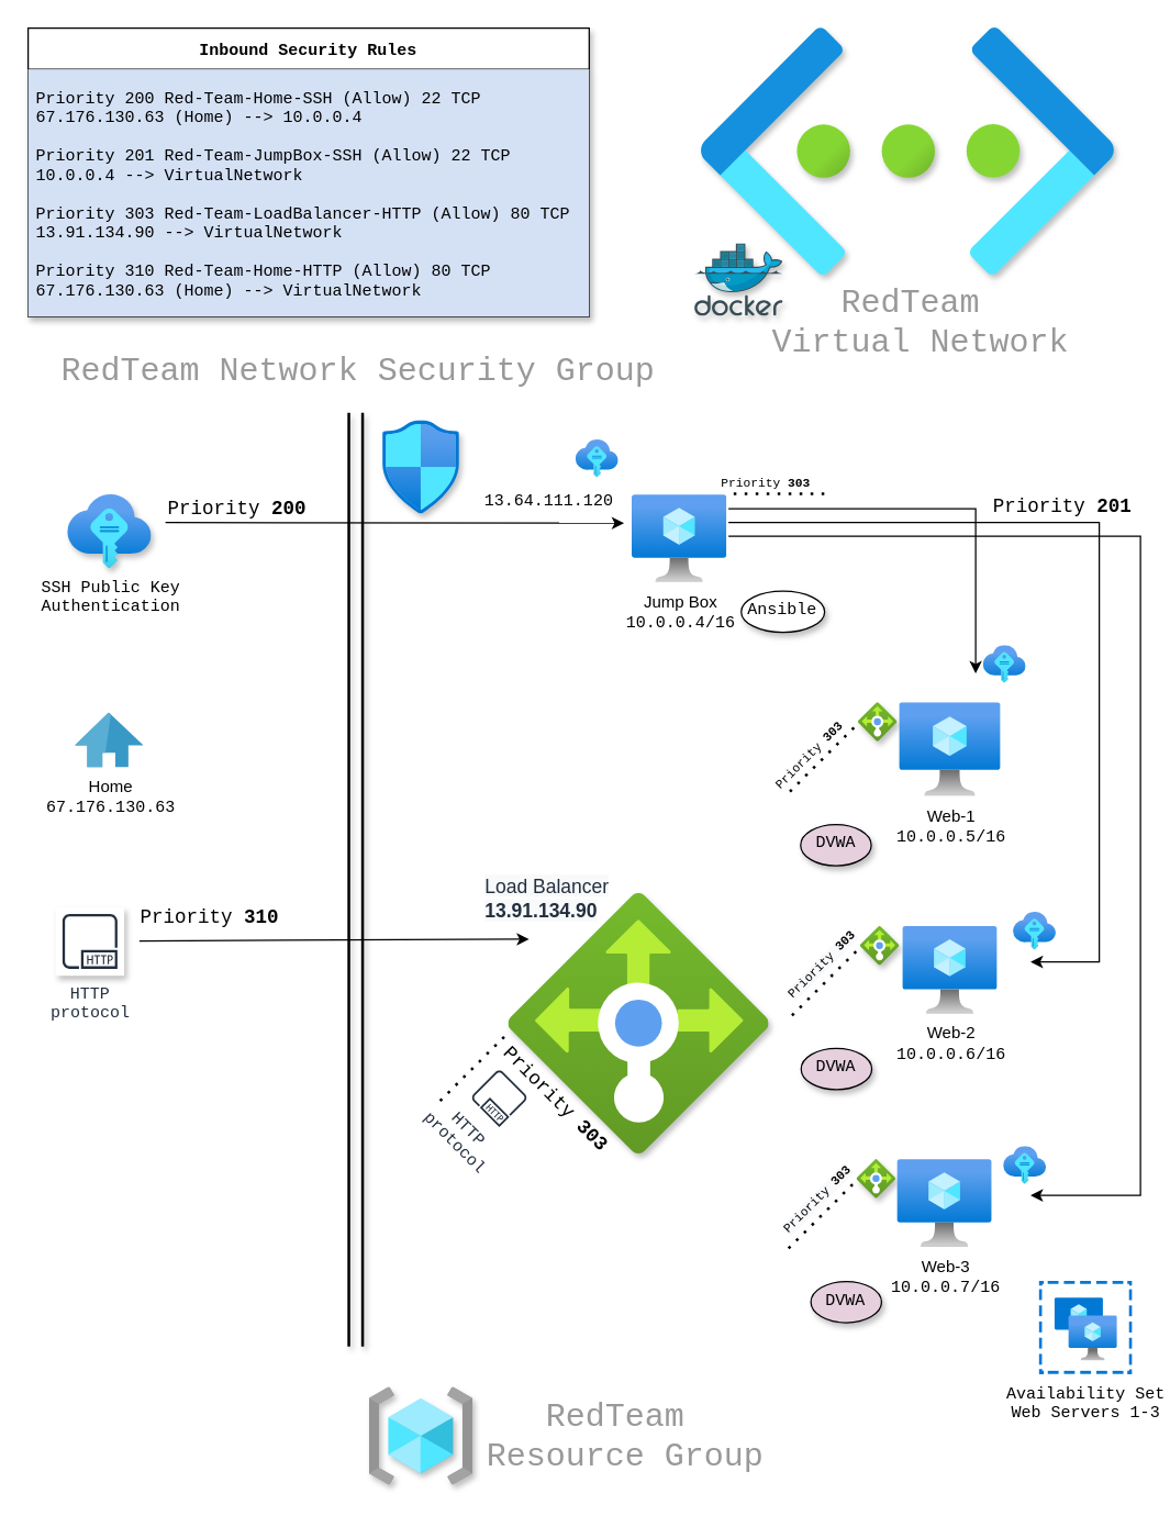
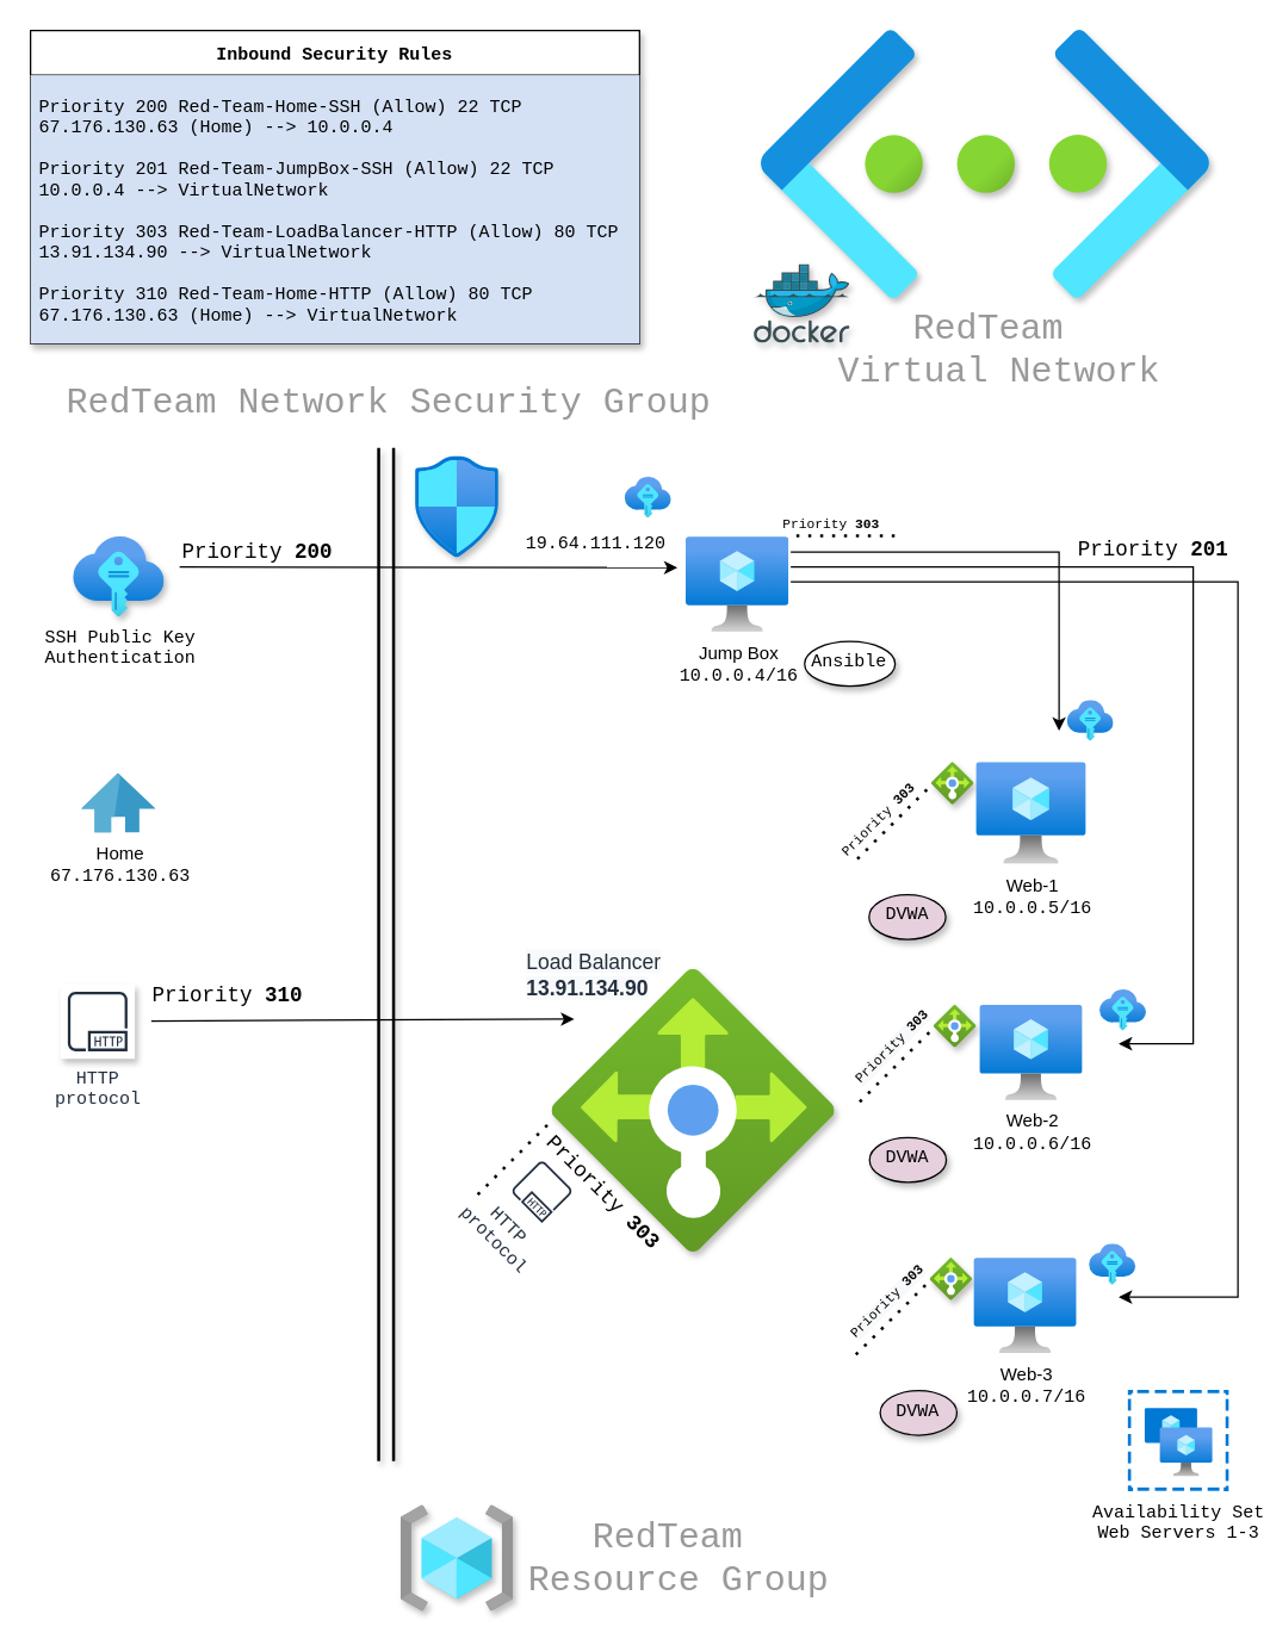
- <mxCell id="3" value="&lt;font face=&quot;Courier New&quot;&gt;13.64.111.120&lt;/font&gt;" style="text;html=1;align=center;verticalAlign=middle;resizable=0;points=[];autosize=1;strokeColor=none;fillColor=none;" parent="1" vertex="1"><mxGeometry x="344.18" y="354" width="110" height="20" as="geometry" /></mxCell>
+ <mxCell id="3" value="&lt;font face=&quot;Courier New&quot;&gt;19.64.111.120&lt;/font&gt;" style="text;html=1;align=center;verticalAlign=middle;resizable=0;points=[];autosize=1;strokeColor=none;fillColor=none;" parent="1" vertex="1"><mxGeometry x="344.18" y="354" width="110" height="20" as="geometry" /></mxCell>
